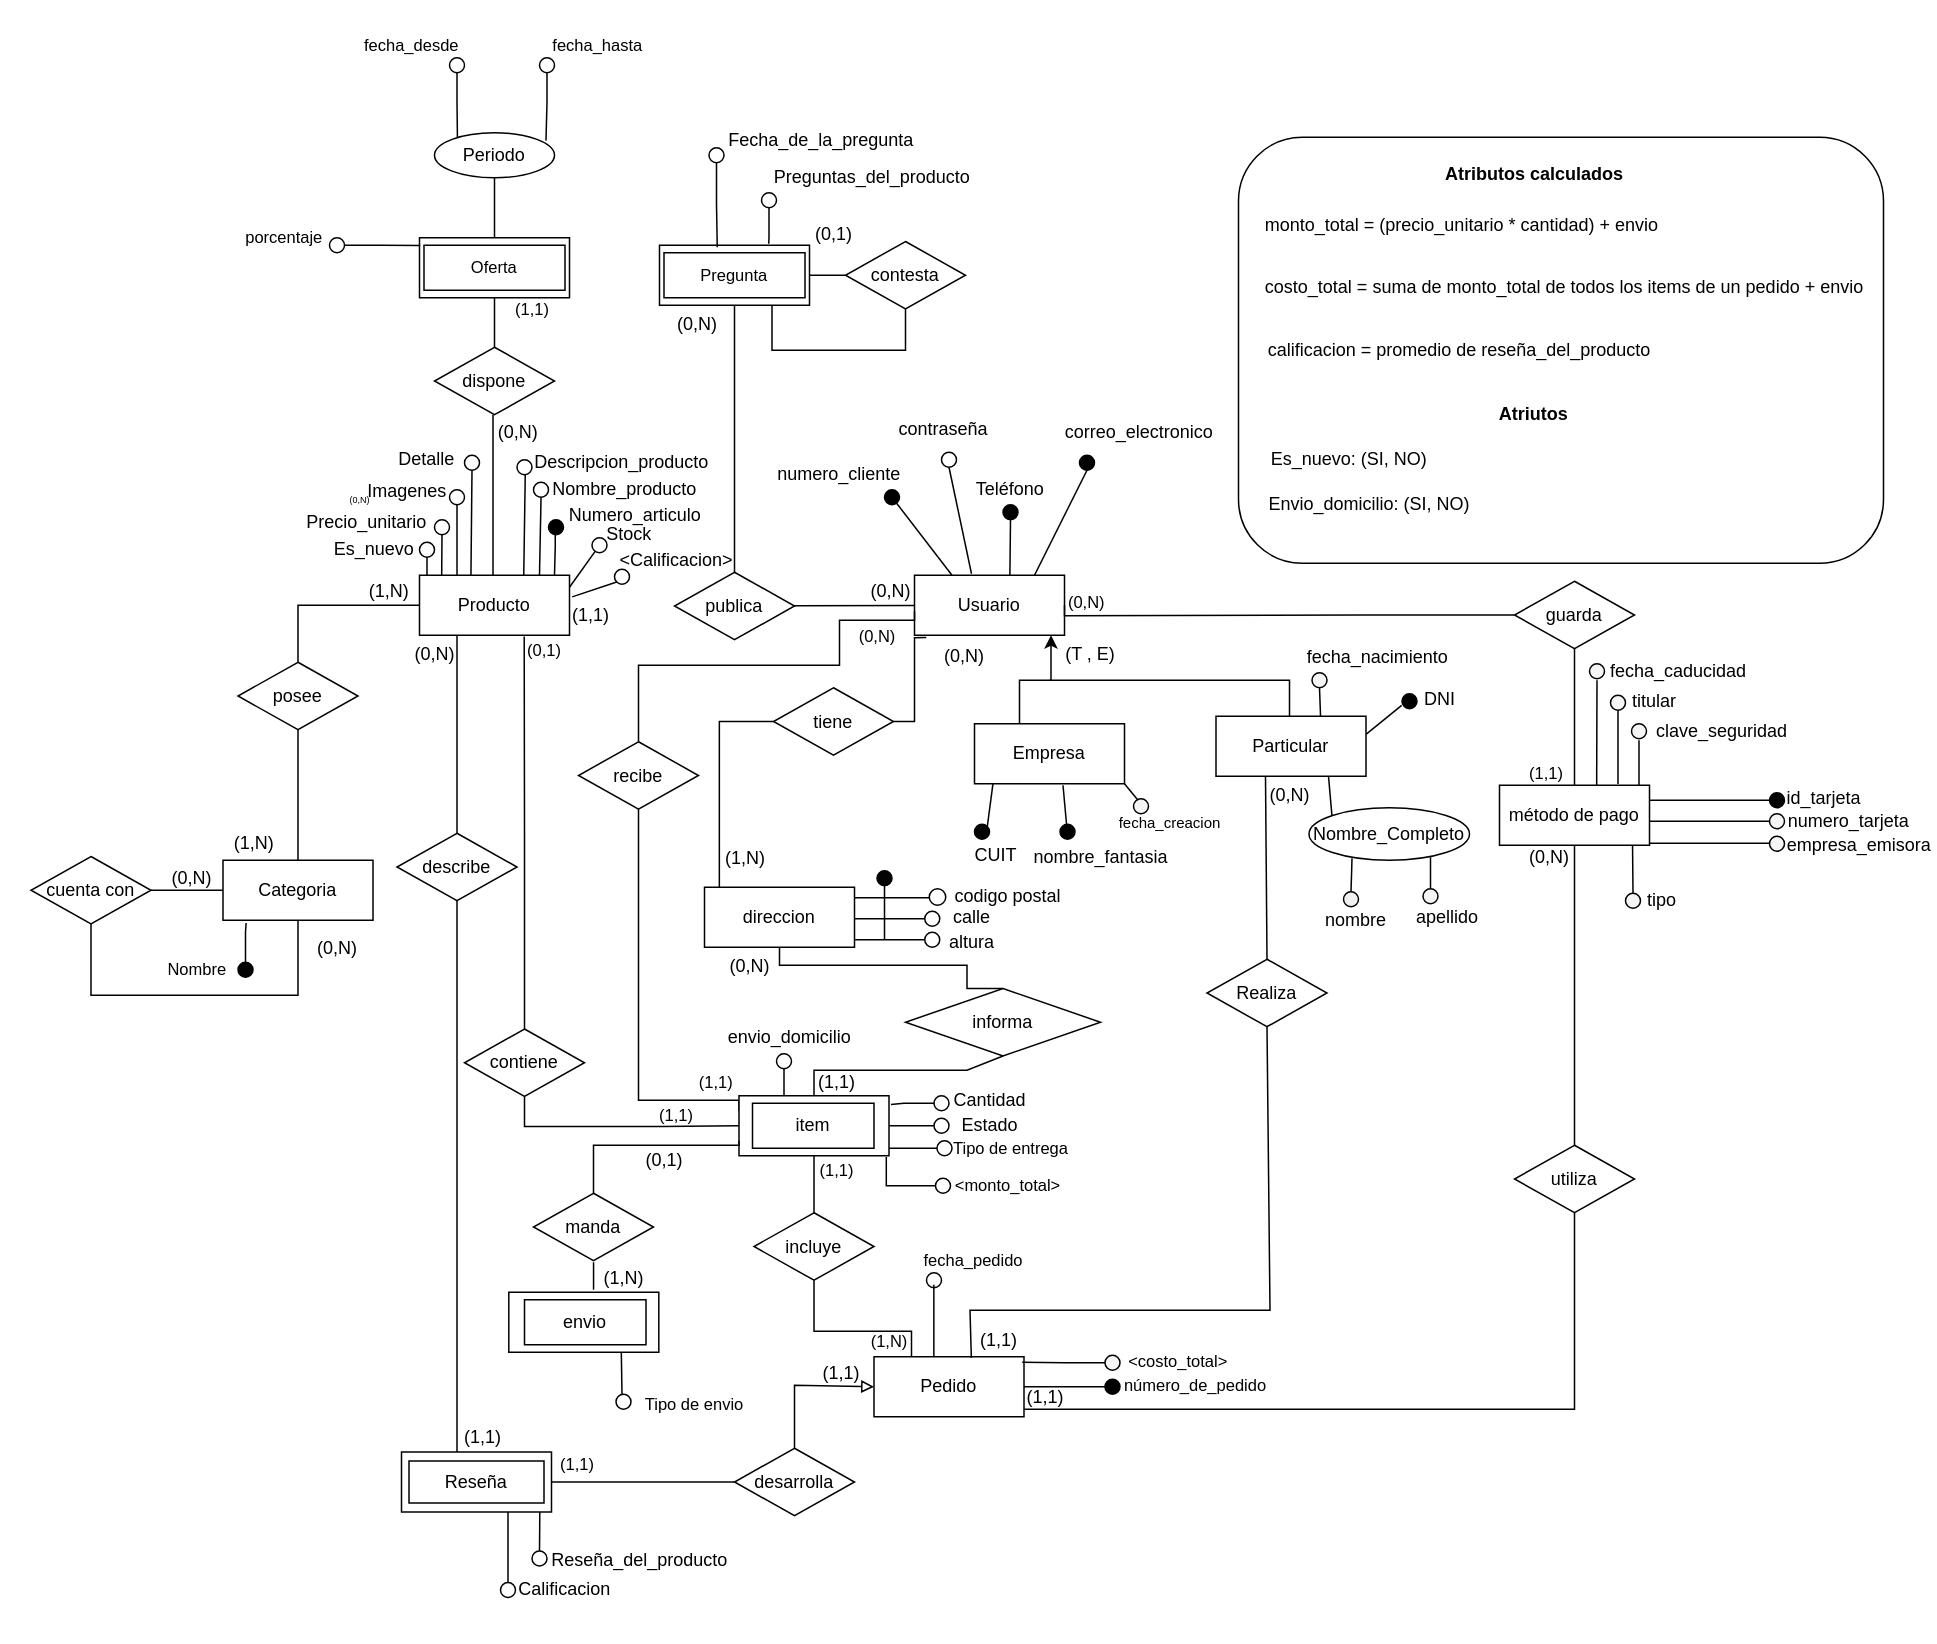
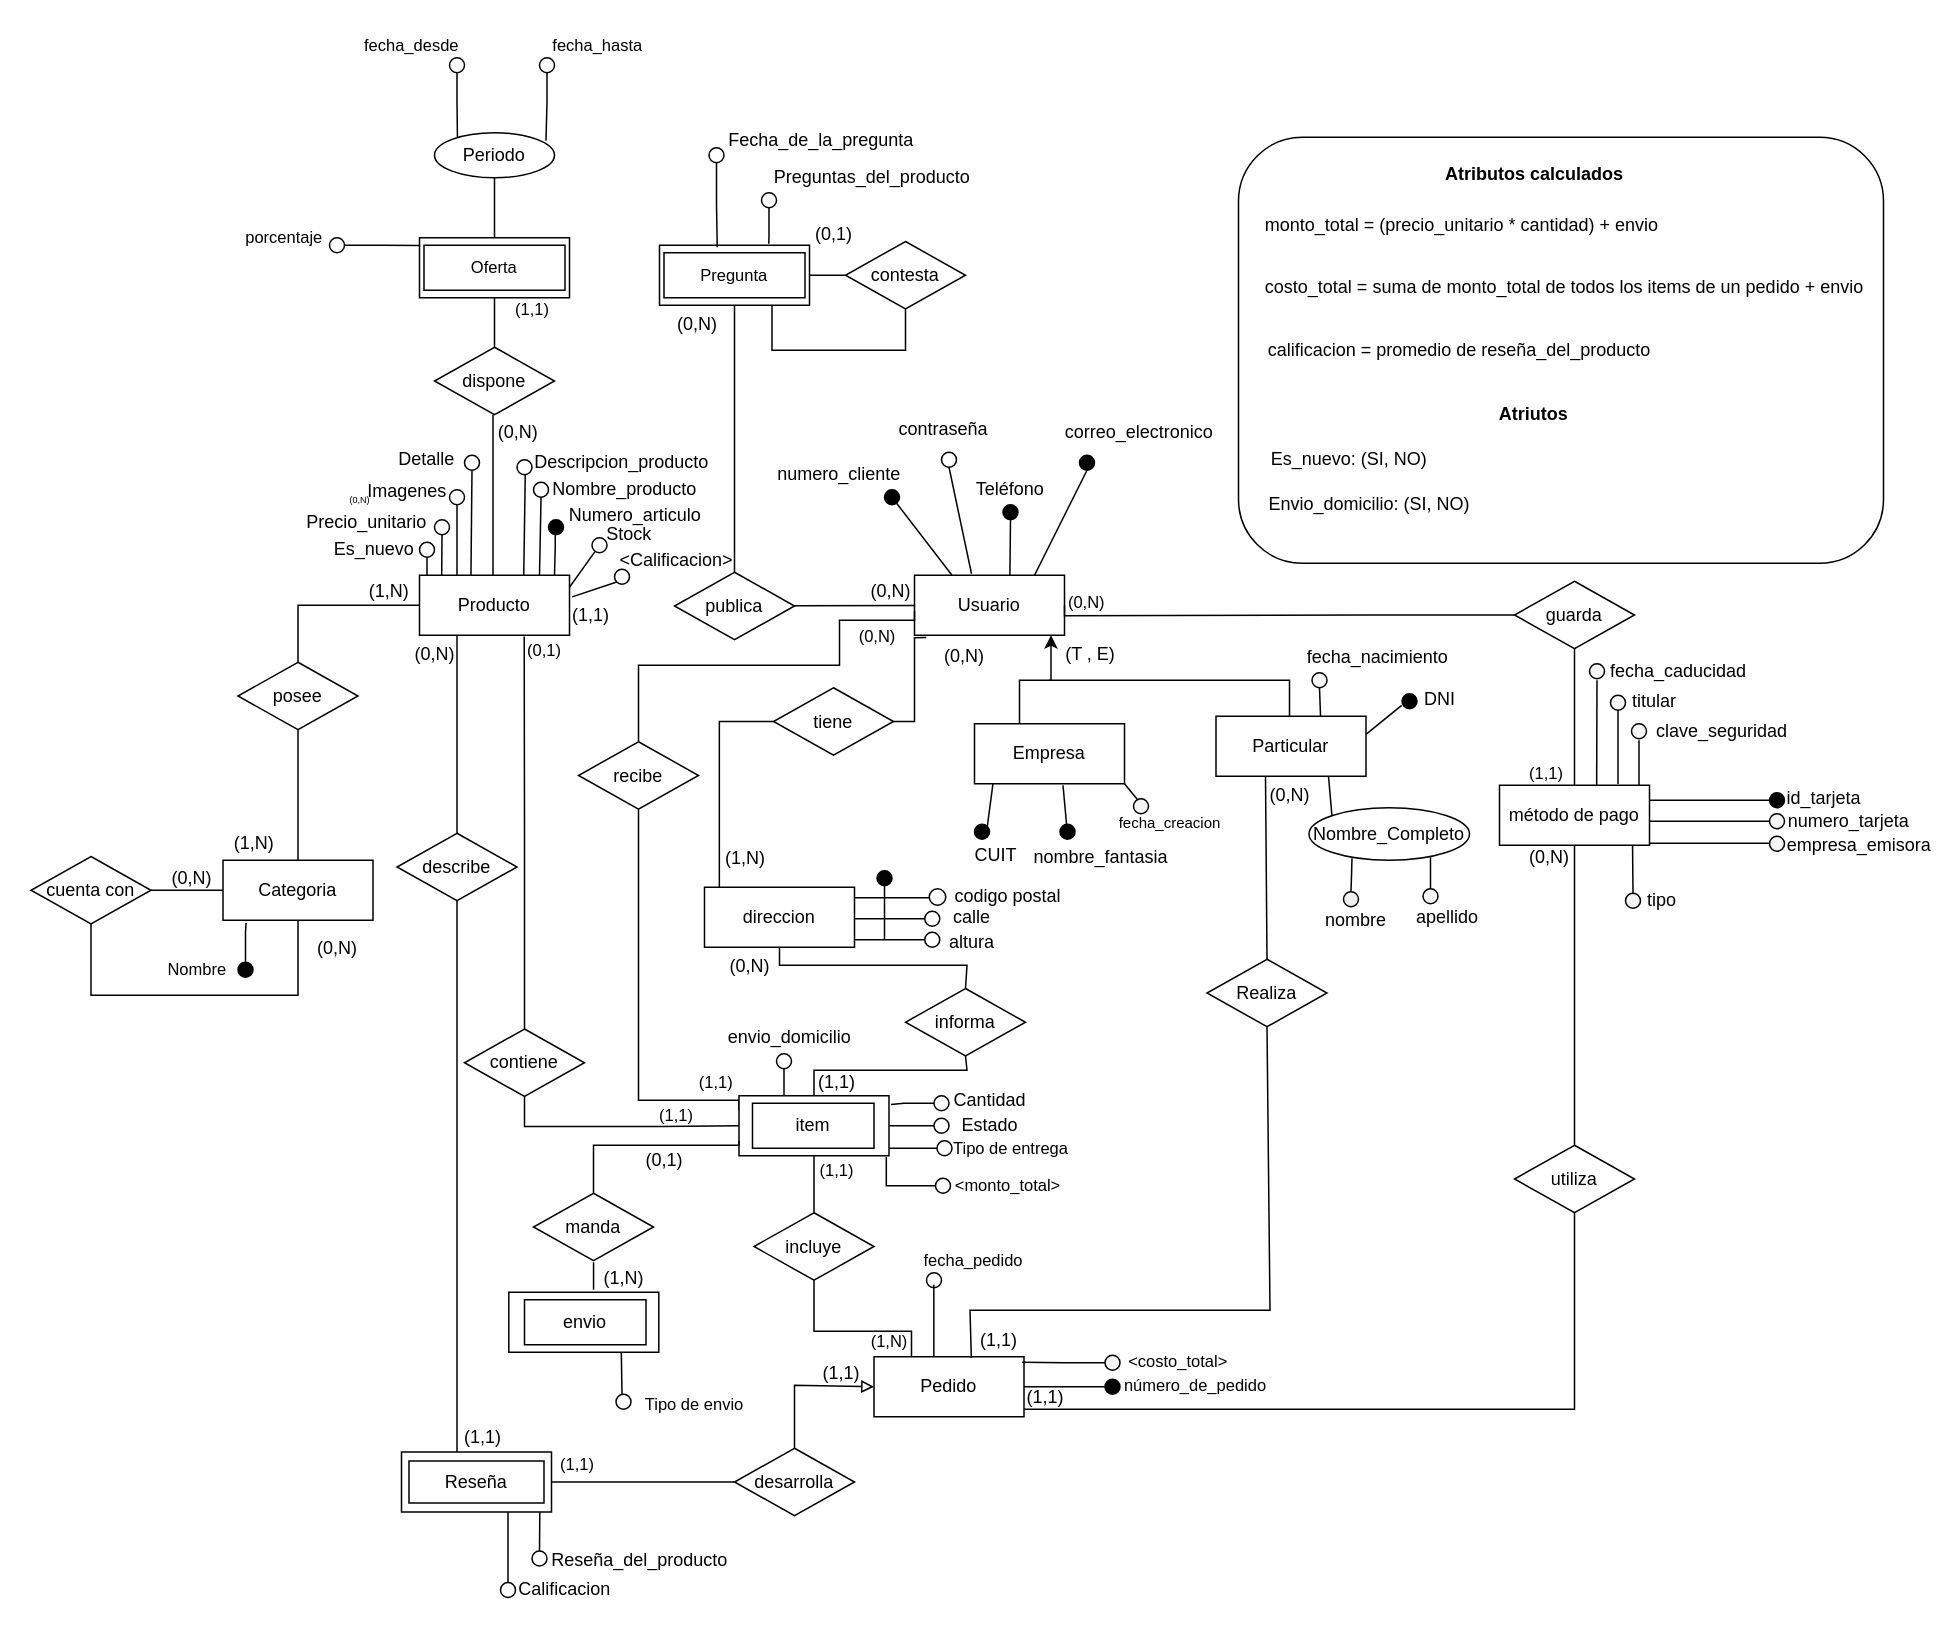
- <mxCell id="153" value="informa" style="rhombus;whiteSpace=wrap;html=1;" vertex="1" parent="1"><mxGeometry x="603" y="658.5" width="130" height="45" as="geometry" /></mxCell>
+ <mxCell id="153" value="informa" style="rhombus;whiteSpace=wrap;html=1;" vertex="1" parent="1"><mxGeometry x="603" y="658.5" width="80" height="45" as="geometry" /></mxCell>
